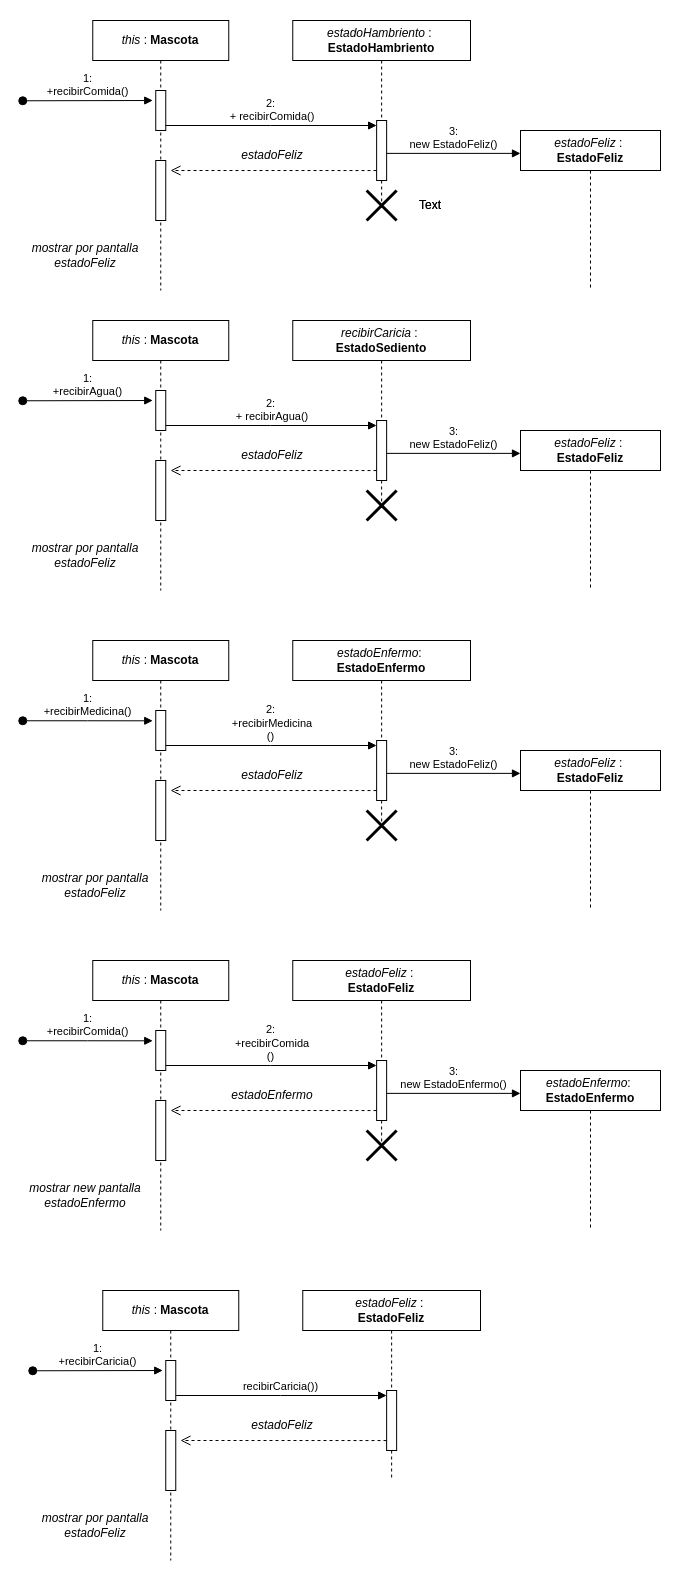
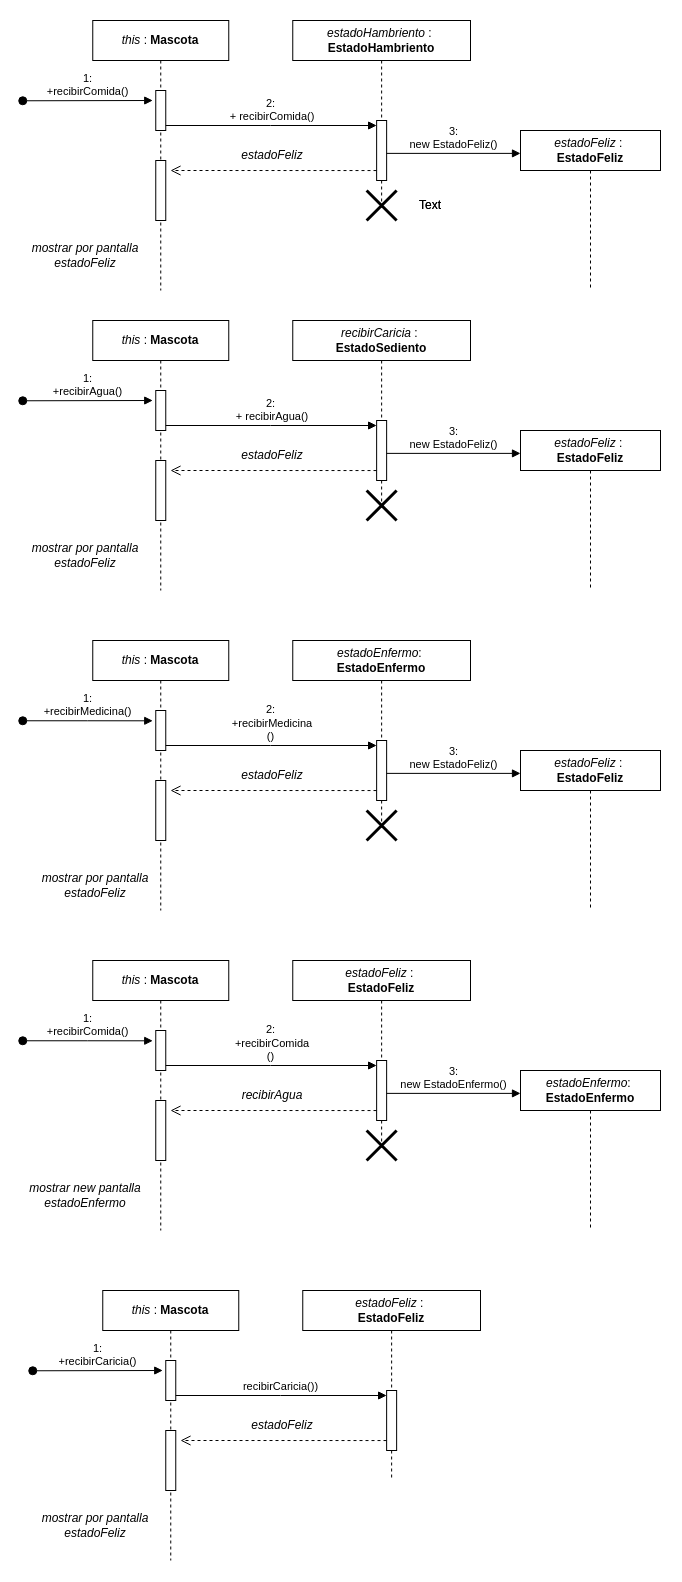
- <mxCell id="47" value="&lt;i style=&quot;border-color: var(--border-color);&quot;&gt;estadoEnfermo&lt;/i&gt;" style="text;html=1;strokeColor=none;fillColor=none;align=center;verticalAlign=middle;whiteSpace=wrap;rounded=0;" vertex="1" parent="1"><mxGeometry x="227" y="1080" width="90" height="30" as="geometry" /></mxCell>
+ <mxCell id="47" value="&lt;i style=&quot;border-color: var(--border-color);&quot;&gt;recibirAgua&lt;/i&gt;" style="text;html=1;strokeColor=none;fillColor=none;align=center;verticalAlign=middle;whiteSpace=wrap;rounded=0;" vertex="1" parent="1"><mxGeometry x="227" y="1080" width="90" height="30" as="geometry" /></mxCell>
